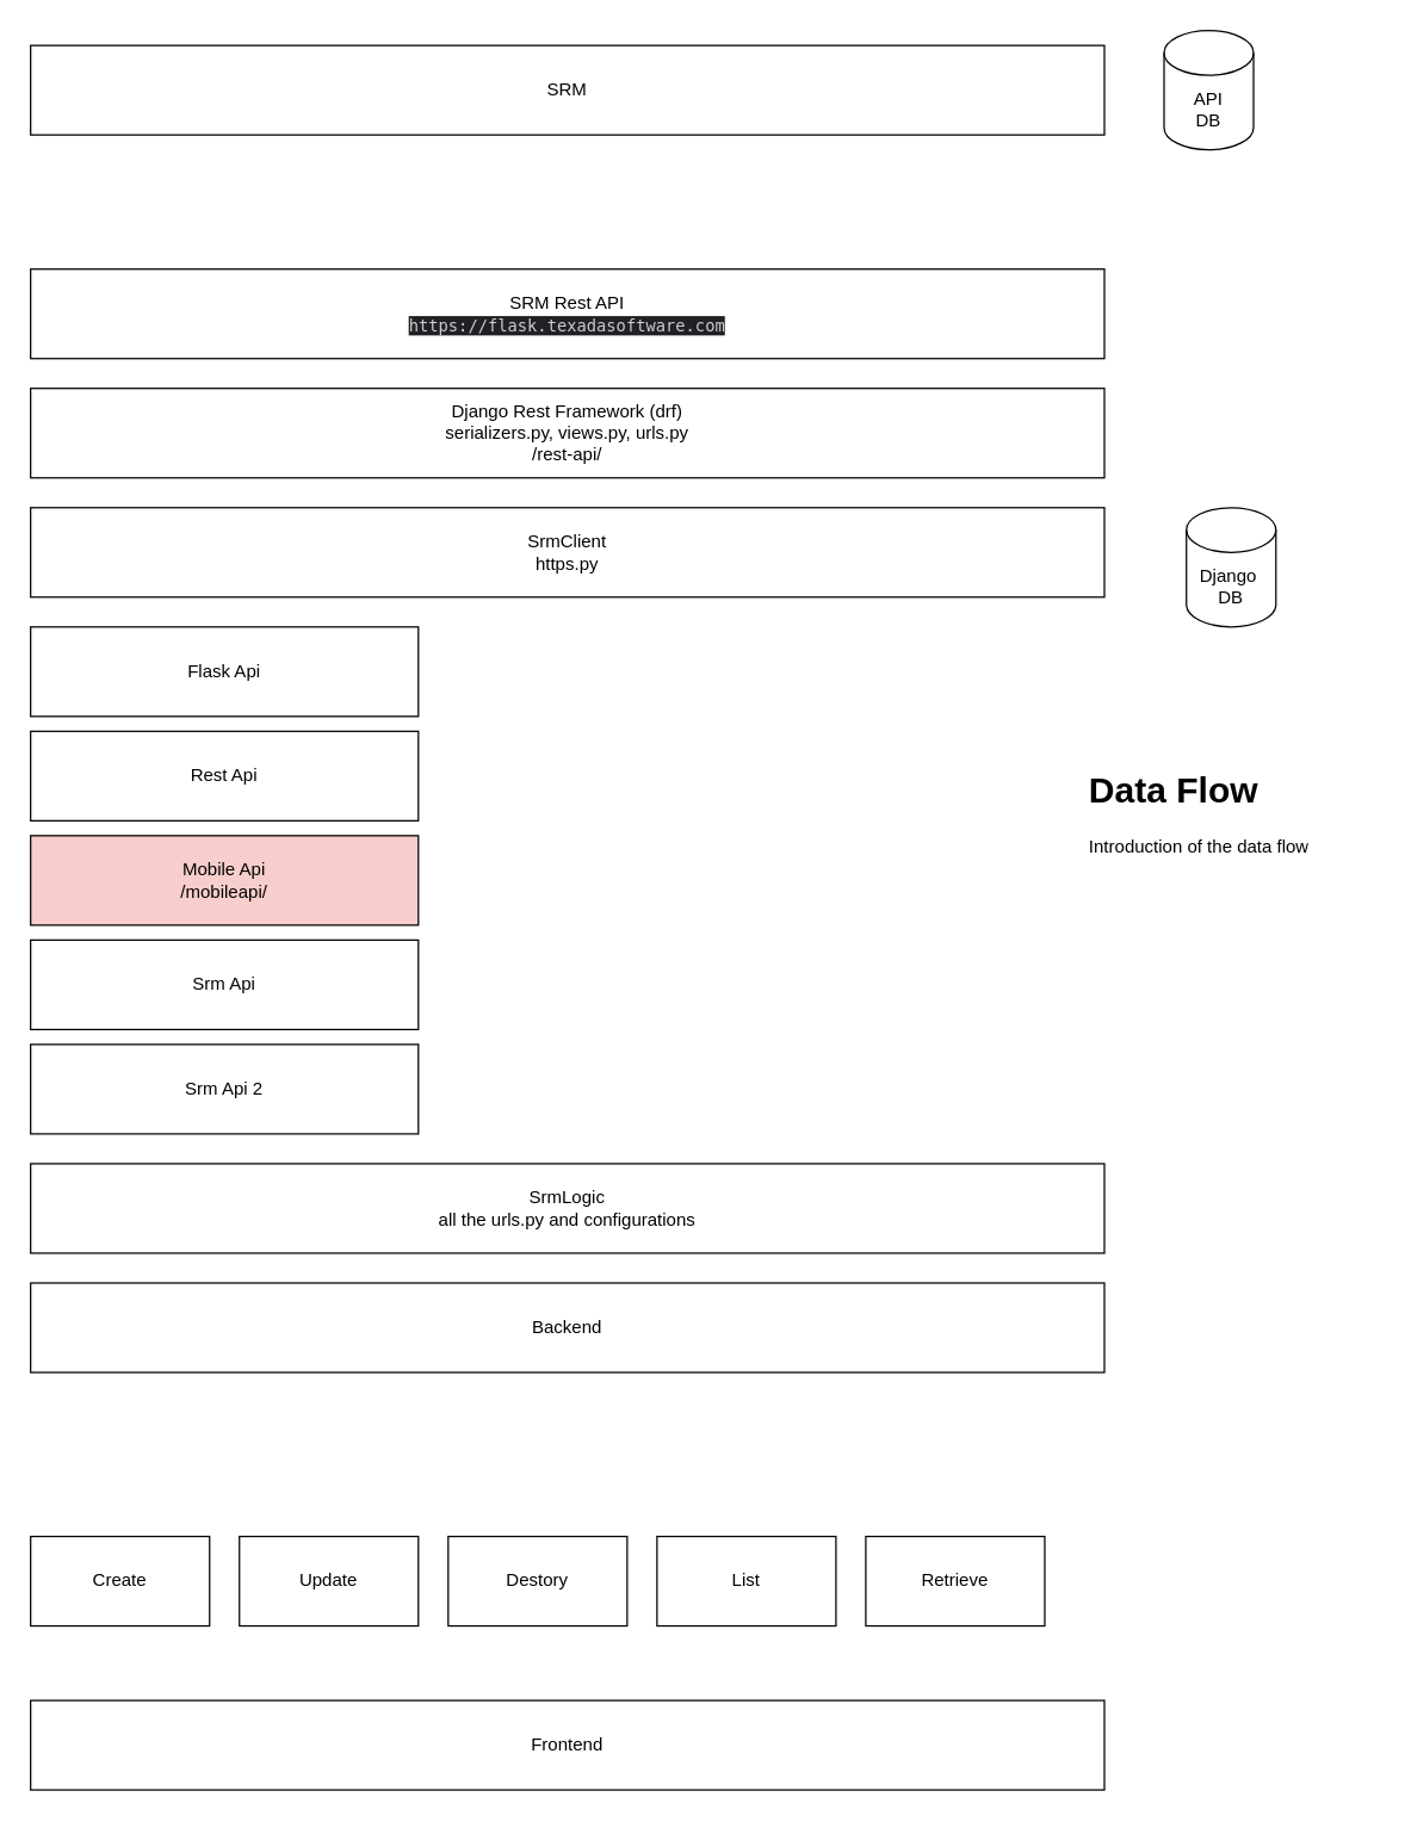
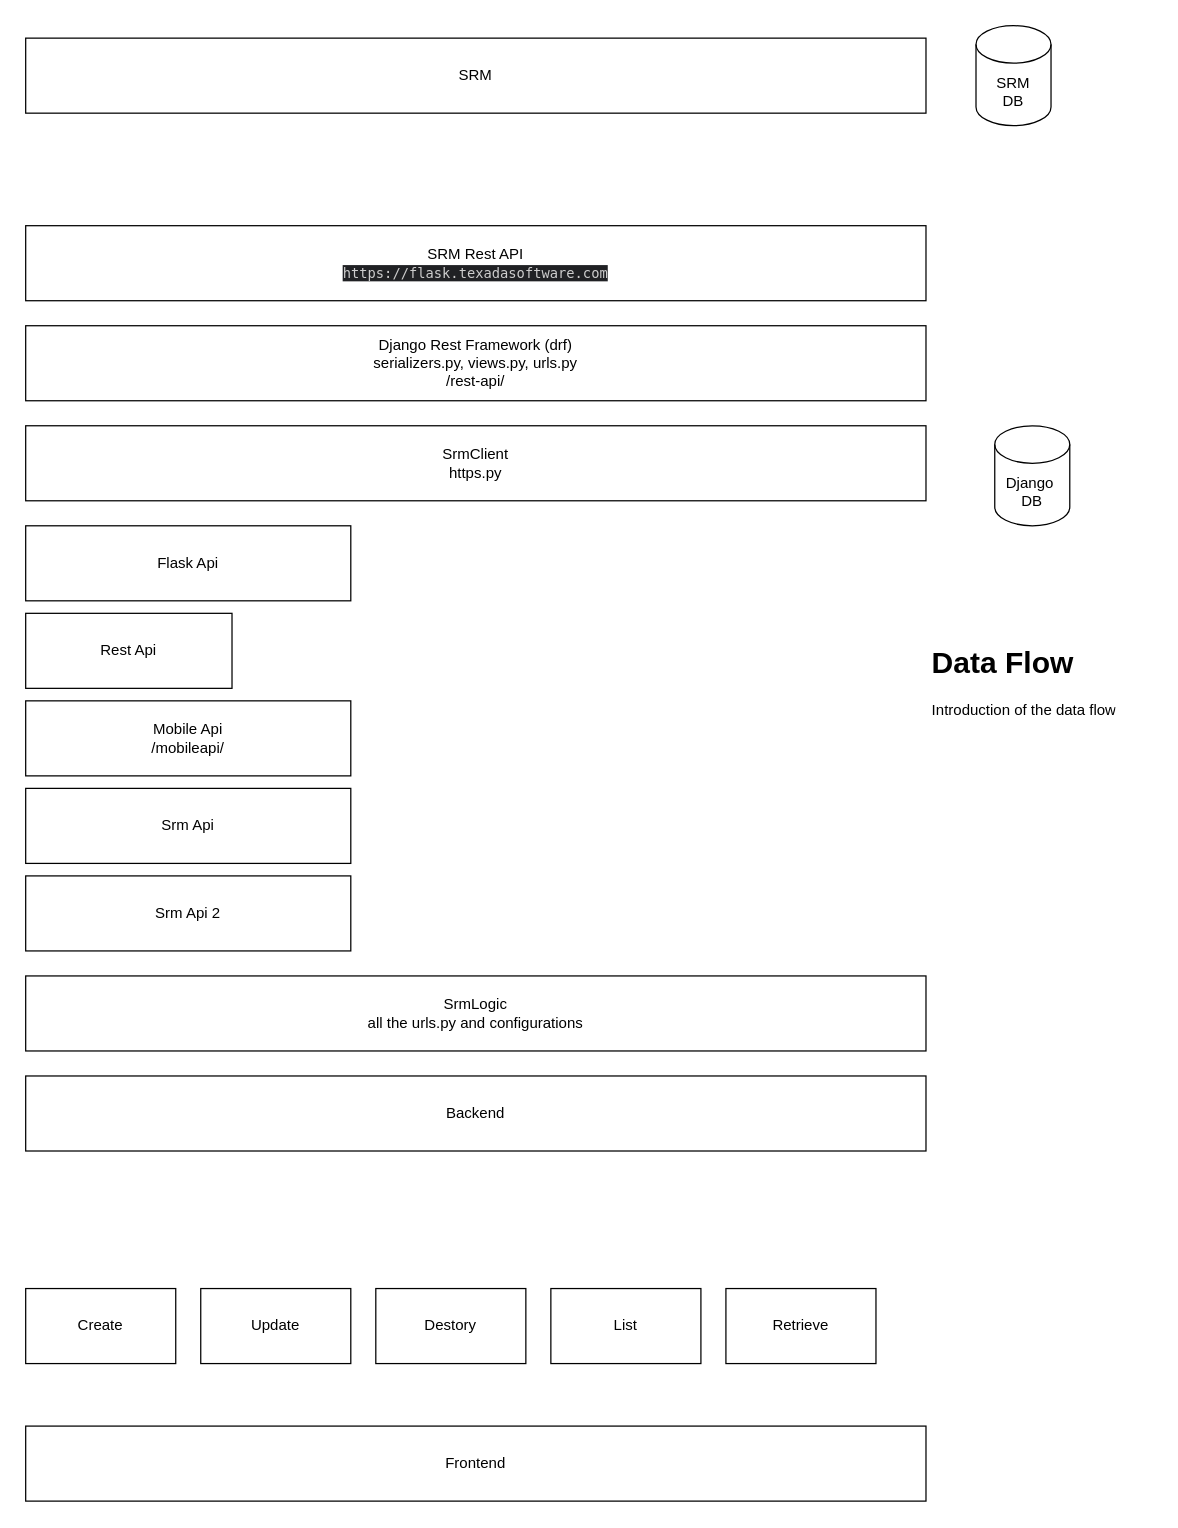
- <mxCell id="20" value="API&lt;br&gt;DB" style="shape=cylinder3;whiteSpace=wrap;html=1;boundedLbl=1;backgroundOutline=1;size=15;" vertex="1" parent="1"><mxGeometry x="780" y="20" width="60" height="80" as="geometry" /></mxCell>
+ <mxCell id="20" value="SRM&lt;br&gt;DB" style="shape=cylinder3;whiteSpace=wrap;html=1;boundedLbl=1;backgroundOutline=1;size=15;" vertex="1" parent="1"><mxGeometry x="780" y="20" width="60" height="80" as="geometry" /></mxCell>
- <mxCell id="15" value="Rest Api" style="rounded=0;whiteSpace=wrap;html=1;" vertex="1" parent="1"><mxGeometry x="20" y="490" width="260" height="60" as="geometry" /></mxCell>
+ <mxCell id="15" value="Rest Api" style="rounded=0;whiteSpace=wrap;html=1;" vertex="1" parent="1"><mxGeometry x="20" y="490" width="165" height="60" as="geometry" /></mxCell>
- <mxCell id="21" value="&lt;h1&gt;Data Flow&lt;/h1&gt;&lt;p&gt;Introduction of the data flow&lt;/p&gt;" style="text;html=1;strokeColor=none;fillColor=none;spacing=5;spacingTop=-20;whiteSpace=wrap;overflow=hidden;rounded=0;" vertex="1" parent="1"><mxGeometry x="725" y="510" width="180" height="80" as="geometry" /></mxCell>
+ <mxCell id="21" value="&lt;h1&gt;Data Flow&lt;/h1&gt;&lt;p&gt;Introduction of the data flow&lt;/p&gt;" style="text;html=1;strokeColor=none;fillColor=none;spacing=5;spacingTop=-20;whiteSpace=wrap;overflow=hidden;rounded=0;" vertex="1" parent="1"><mxGeometry x="740" y="510" width="180" height="80" as="geometry" /></mxCell>
- <mxCell id="16" value="Mobile Api&lt;br&gt;/mobileapi/" style="rounded=0;whiteSpace=wrap;html=1;fillColor=#f8cecc;" vertex="1" parent="1"><mxGeometry x="20" y="560" width="260" height="60" as="geometry" /></mxCell>
+ <mxCell id="16" value="Mobile Api&lt;br&gt;/mobileapi/" style="rounded=0;whiteSpace=wrap;html=1;" vertex="1" parent="1"><mxGeometry x="20" y="560" width="260" height="60" as="geometry" /></mxCell>
